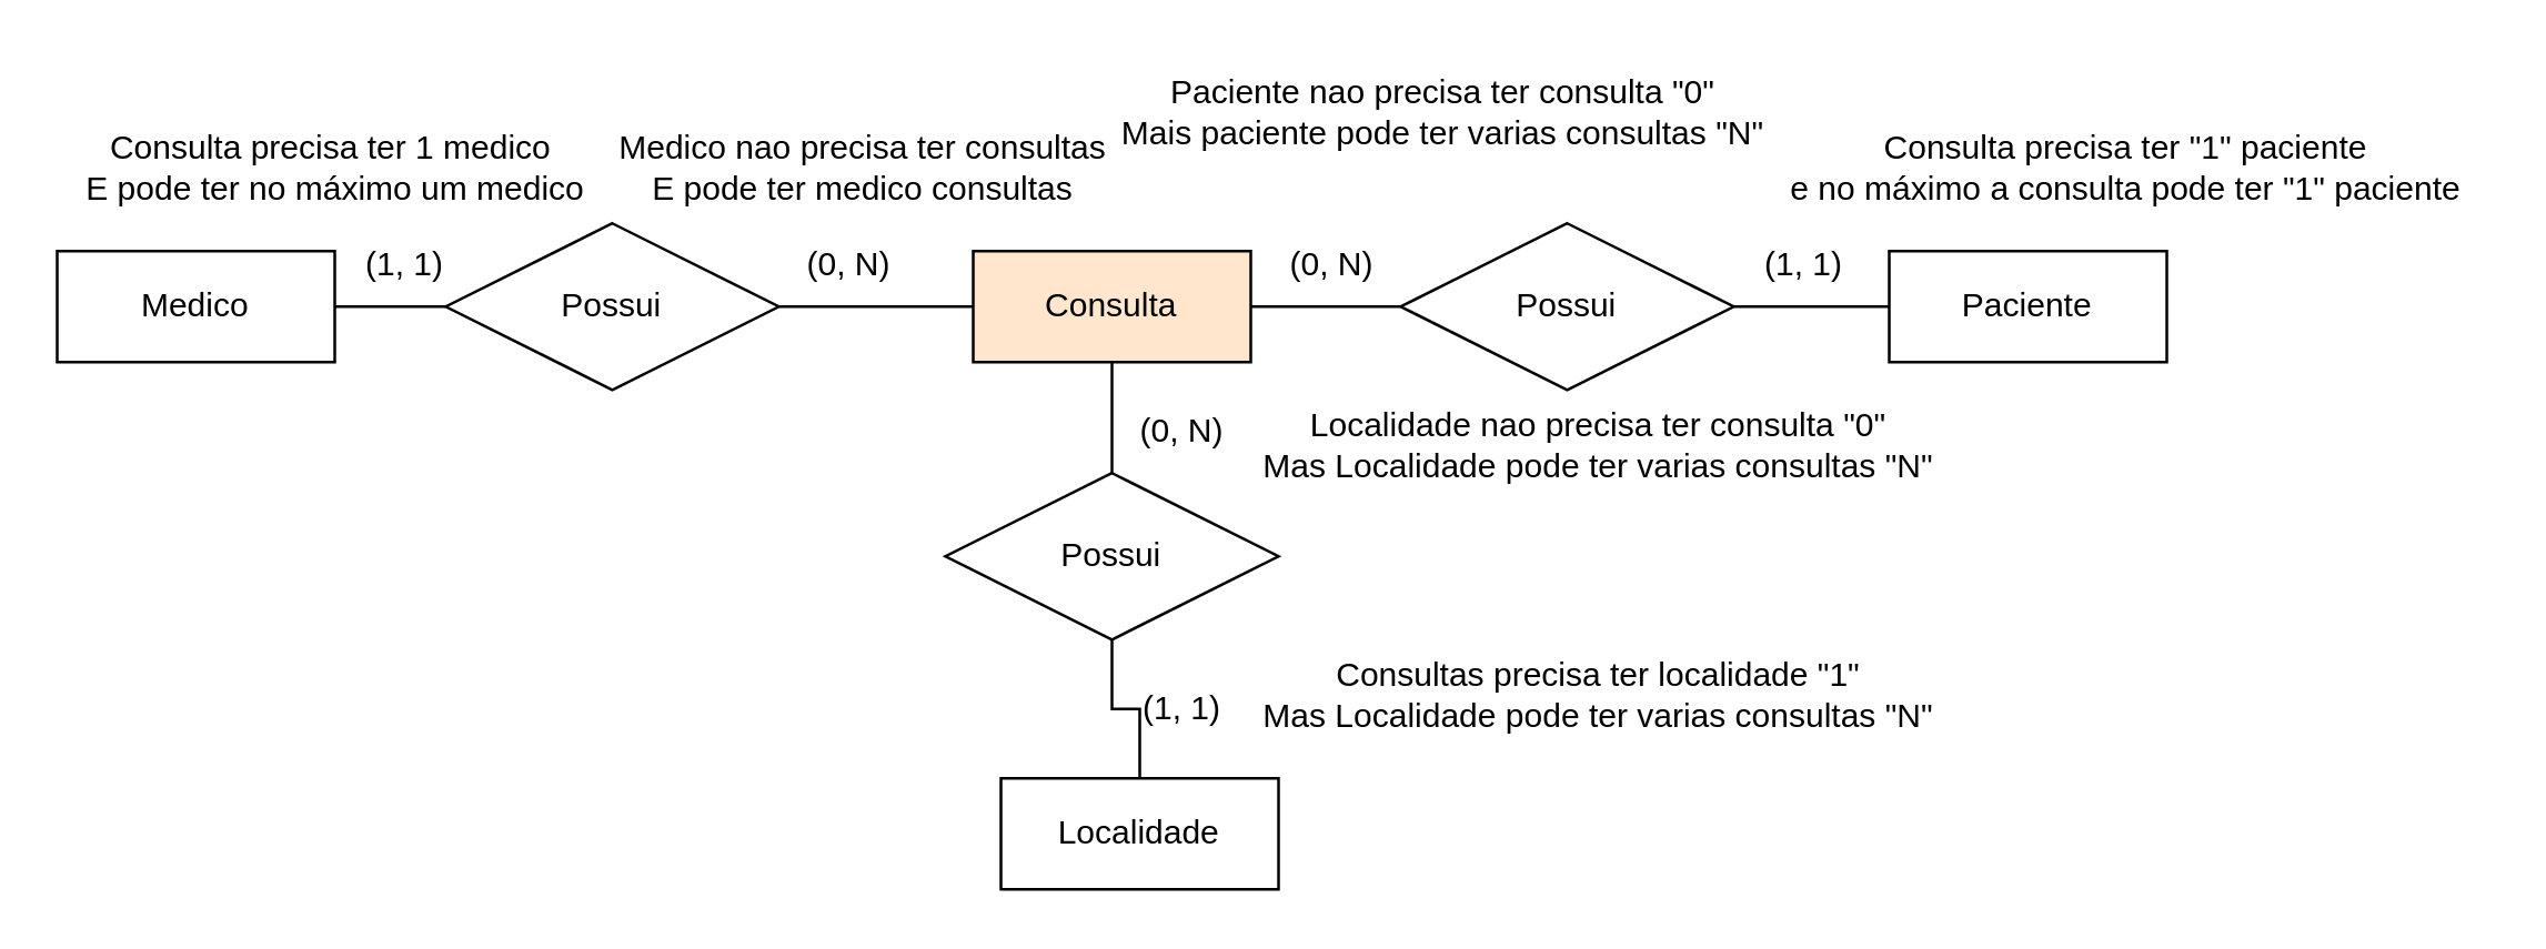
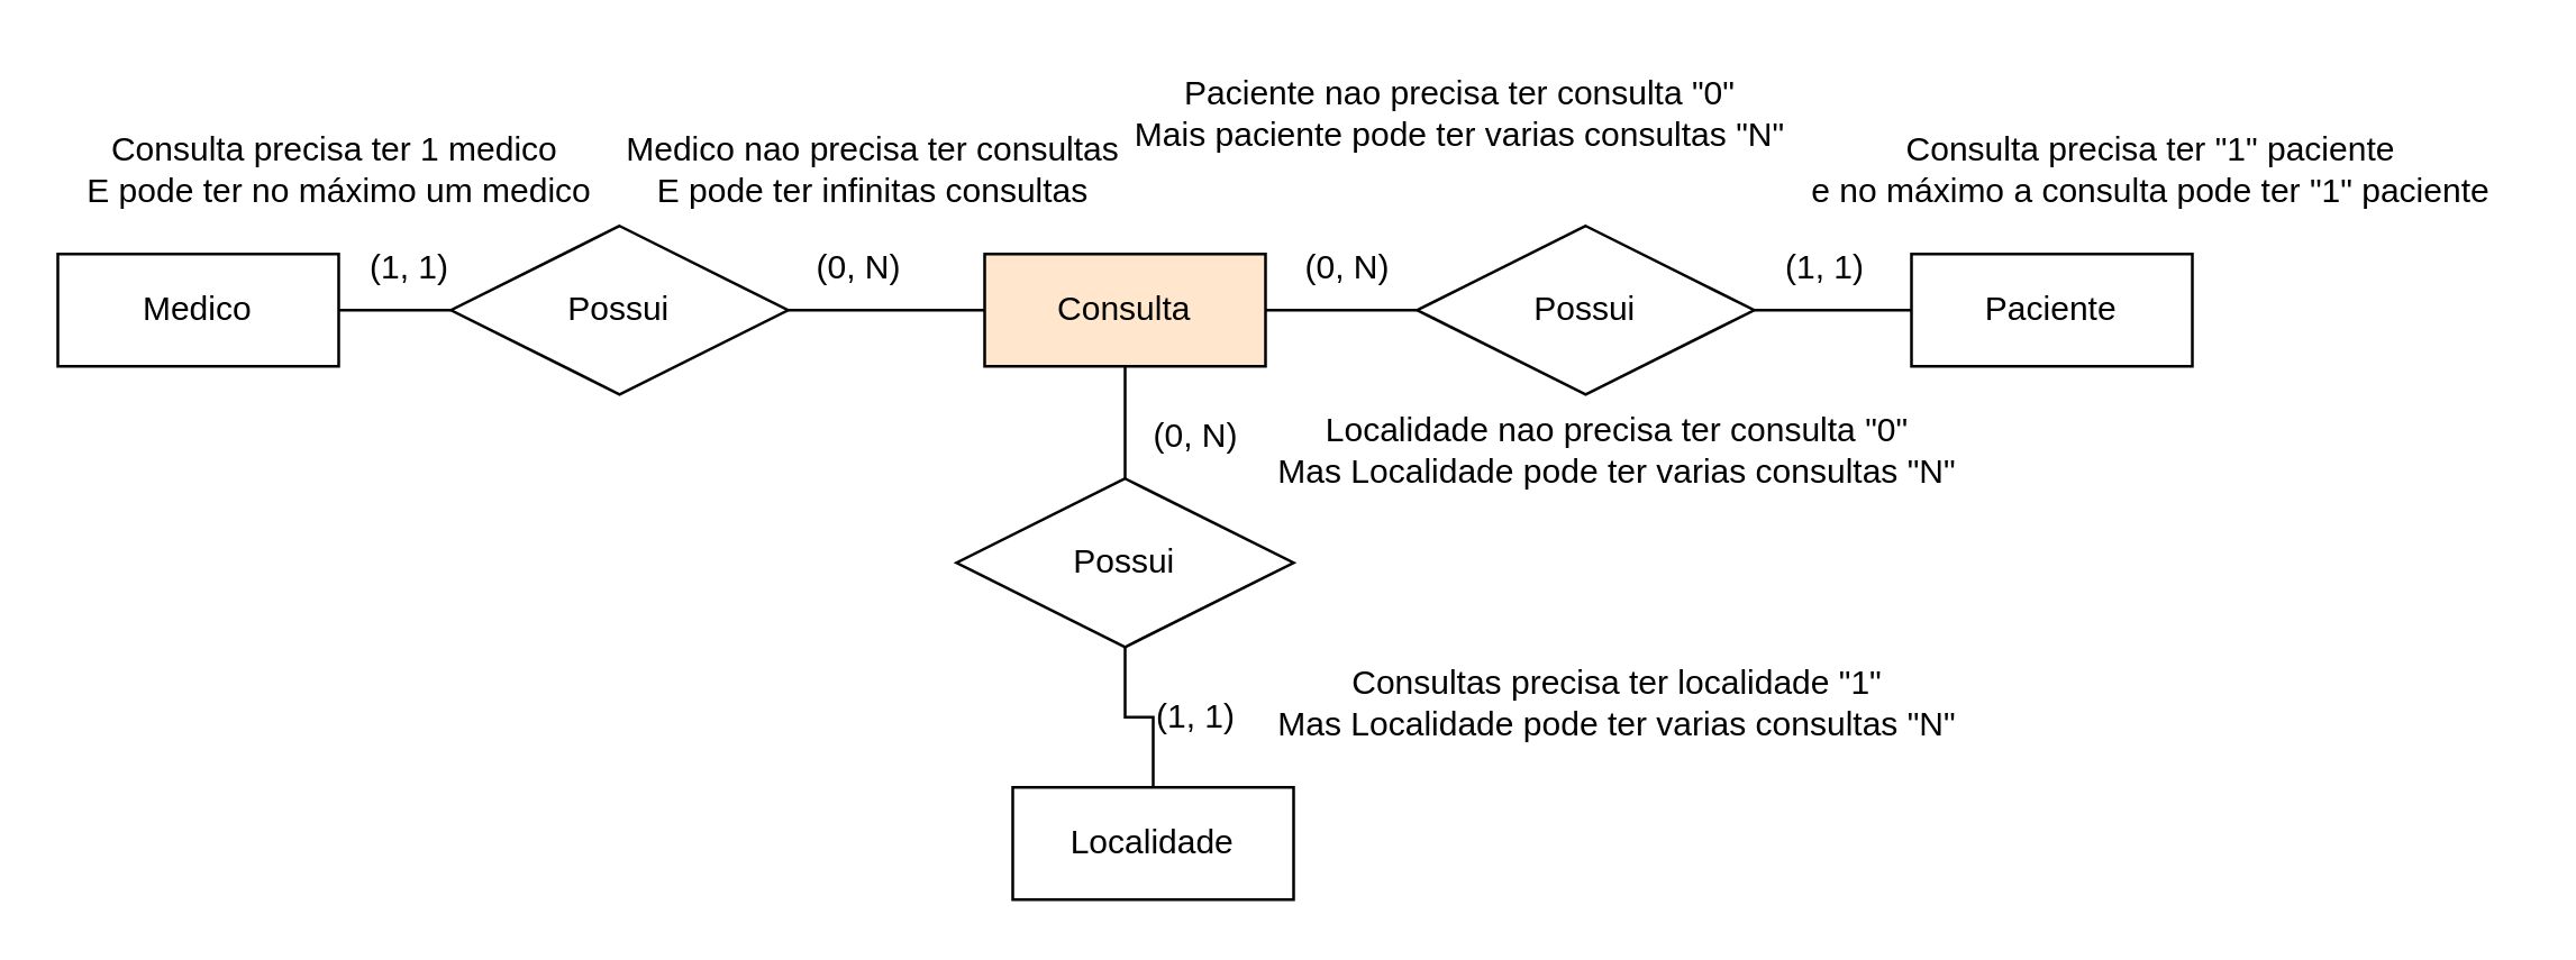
- <mxCell id="18" value="Medico nao precisa ter consultas&lt;div&gt;E pode ter medico consultas&lt;/div&gt;" style="text;html=1;align=center;verticalAlign=middle;resizable=0;points=[];autosize=1;strokeColor=none;fillColor=none;" vertex="1" parent="1"><mxGeometry x="210" y="40" width="200" height="40" as="geometry" /></mxCell>
+ <mxCell id="18" value="Medico nao precisa ter consultas&lt;div&gt;E pode ter infinitas consultas&lt;/div&gt;" style="text;html=1;align=center;verticalAlign=middle;resizable=0;points=[];autosize=1;strokeColor=none;fillColor=none;" vertex="1" parent="1"><mxGeometry x="210" y="40" width="200" height="40" as="geometry" /></mxCell>
